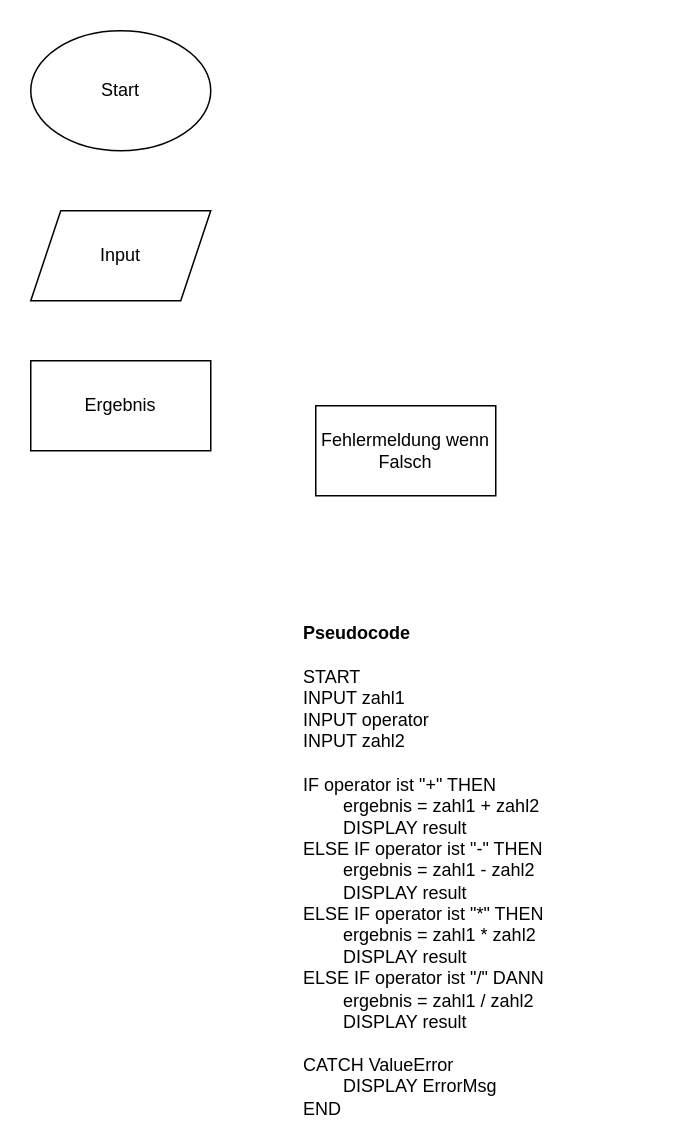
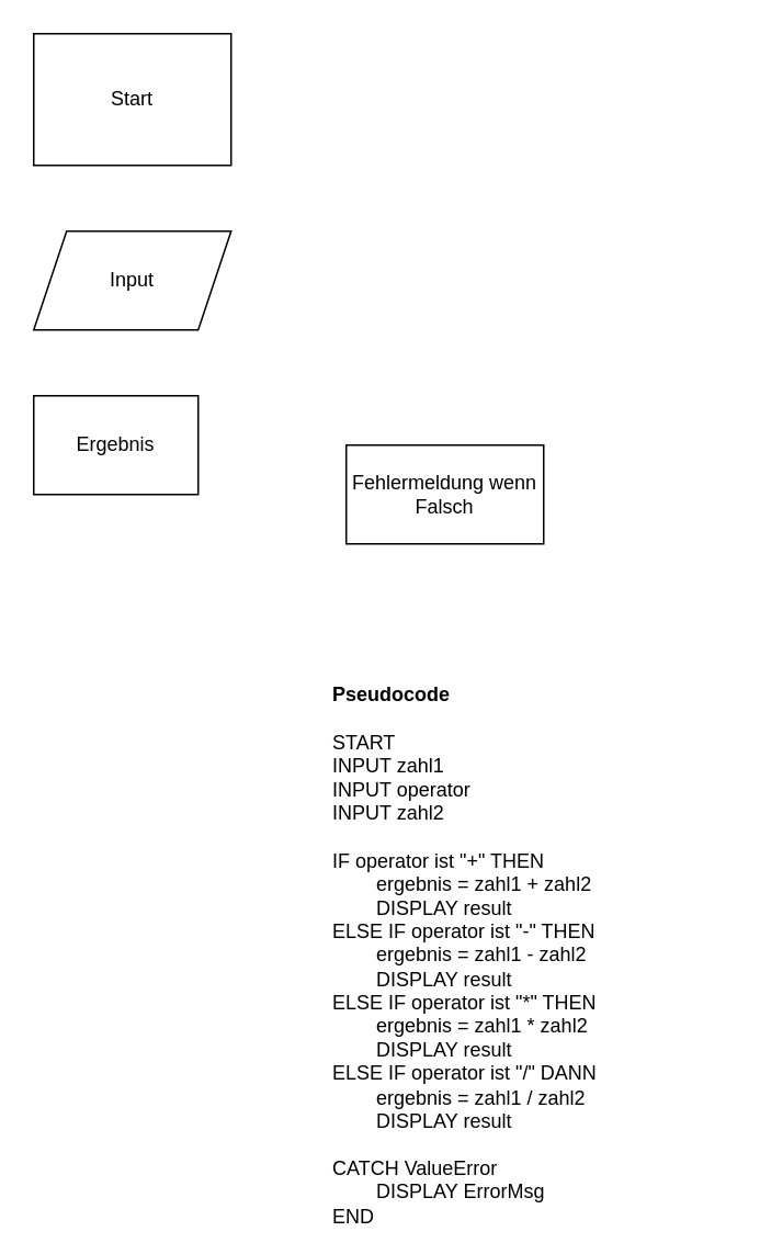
- <mxCell id="2" value="Start" style="ellipse;whiteSpace=wrap;html=1;" vertex="1" parent="1"><mxGeometry x="20" y="20" width="120" height="80" as="geometry" /></mxCell>
+ <mxCell id="2" value="Start" style="whiteSpace=wrap;html=1;rounded=0;" vertex="1" parent="1"><mxGeometry x="20" y="20" width="120" height="80" as="geometry" /></mxCell>
- <mxCell id="4" value="Ergebnis" style="rounded=0;whiteSpace=wrap;html=1;" vertex="1" parent="1"><mxGeometry x="20" y="240" width="120" height="60" as="geometry" /></mxCell>
+ <mxCell id="4" value="Ergebnis" style="rounded=0;whiteSpace=wrap;html=1;" vertex="1" parent="1"><mxGeometry x="20" y="240" width="100" height="60" as="geometry" /></mxCell>
